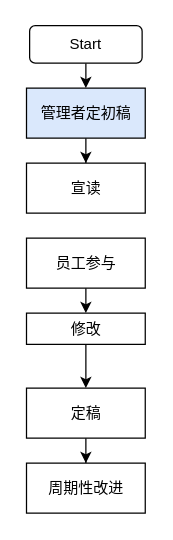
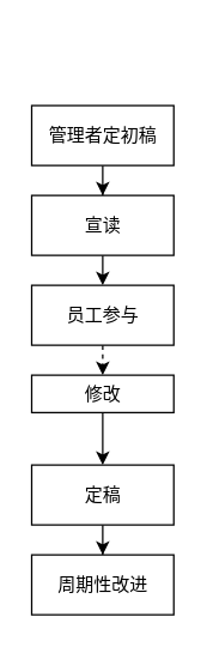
- <mxCell id="3" value="Start" style="rounded=1;whiteSpace=wrap;html=1;" vertex="1" parent="1"><mxGeometry x="23" y="20" width="90" height="30" as="geometry" /></mxCell>
- <mxCell id="2" style="edgeStyle=orthogonalEdgeStyle;rounded=0;orthogonalLoop=1;jettySize=auto;html=1;exitX=0.5;exitY=1;exitDx=0;exitDy=0;entryX=0.5;entryY=0;entryDx=0;entryDy=0;" edge="1" parent="1" source="3" target="5"><mxGeometry relative="1" as="geometry" /></mxCell>
- <mxCell id="5" value="管理者定初稿" style="rounded=0;whiteSpace=wrap;html=1;fillColor=#dae8fc;" vertex="1" parent="1"><mxGeometry x="20.5" y="70" width="95" height="40" as="geometry" /></mxCell>
+ <mxCell id="5" value="管理者定初稿" style="rounded=0;whiteSpace=wrap;html=1;" vertex="1" parent="1"><mxGeometry x="20.5" y="70" width="95" height="40" as="geometry" /></mxCell>
+ <mxCell id="6" style="edgeStyle=orthogonalEdgeStyle;rounded=0;orthogonalLoop=1;jettySize=auto;html=1;exitX=0.5;exitY=1;exitDx=0;exitDy=0;entryX=0.5;entryY=0;entryDx=0;entryDy=0;" edge="1" parent="1" source="7" target="9"><mxGeometry relative="1" as="geometry" /></mxCell>
- <mxCell id="8" style="edgeStyle=orthogonalEdgeStyle;rounded=0;orthogonalLoop=1;jettySize=auto;html=1;exitX=0.5;exitY=1;exitDx=0;exitDy=0;entryX=0.5;entryY=0;entryDx=0;entryDy=0;" edge="1" parent="1" source="9" target="11"><mxGeometry relative="1" as="geometry" /></mxCell>
+ <mxCell id="8" style="edgeStyle=orthogonalEdgeStyle;rounded=0;orthogonalLoop=1;jettySize=auto;html=1;exitX=0.5;exitY=1;exitDx=0;exitDy=0;entryX=0.5;entryY=0;entryDx=0;entryDy=0;dashed=1;" edge="1" parent="1" source="9" target="11"><mxGeometry relative="1" as="geometry" /></mxCell>
